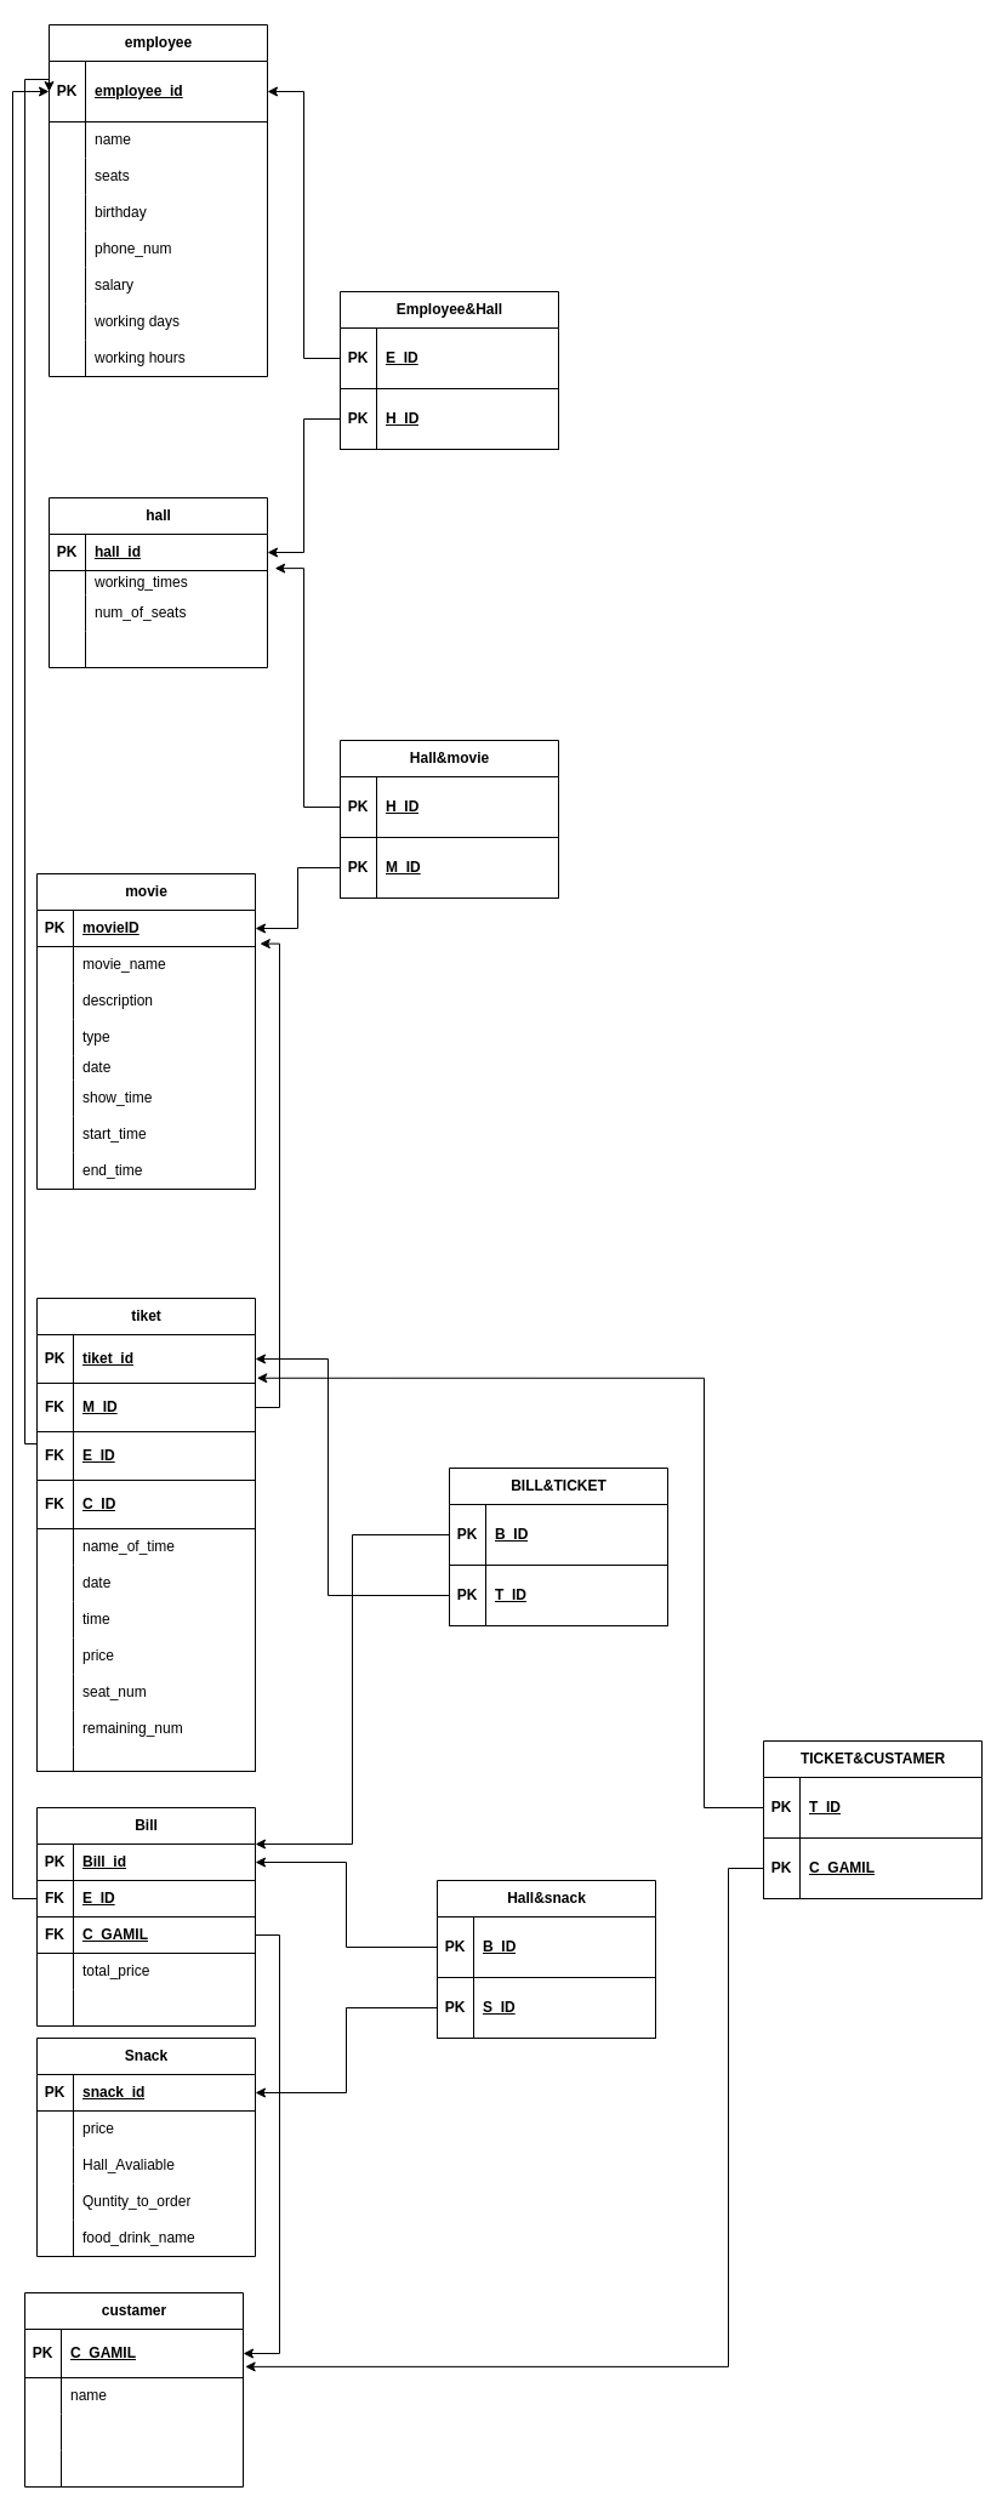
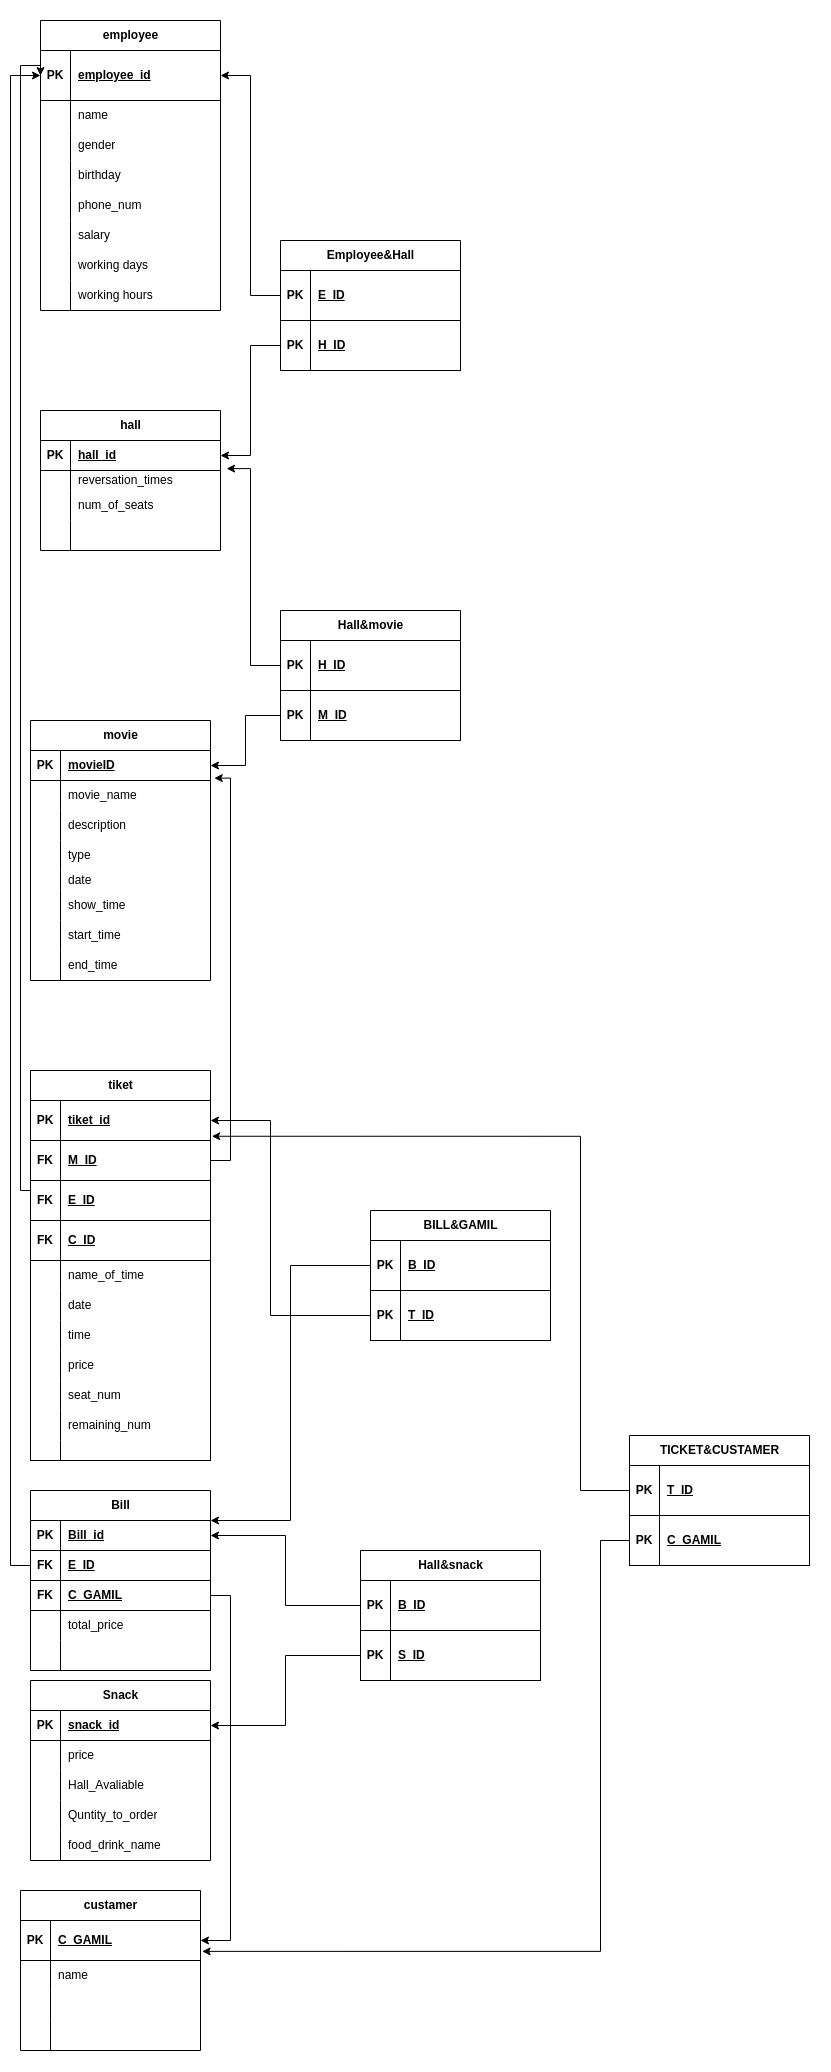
- <mxCell id="49" value="seats" style="shape=partialRectangle;connectable=0;fillColor=none;top=0;left=0;bottom=0;right=0;align=left;spacingLeft=6;overflow=hidden;whiteSpace=wrap;html=1;" parent="47" vertex="1"><mxGeometry x="30" width="150" height="30" as="geometry"><mxRectangle width="150" height="30" as="alternateBounds" /></mxGeometry></mxCell>
+ <mxCell id="49" value="gender" style="shape=partialRectangle;connectable=0;fillColor=none;top=0;left=0;bottom=0;right=0;align=left;spacingLeft=6;overflow=hidden;whiteSpace=wrap;html=1;" parent="47" vertex="1"><mxGeometry x="30" width="150" height="30" as="geometry"><mxRectangle width="150" height="30" as="alternateBounds" /></mxGeometry></mxCell>
- <mxCell id="33" value="working_times" style="shape=partialRectangle;connectable=0;fillColor=none;top=0;left=0;bottom=0;right=0;align=left;spacingLeft=6;overflow=hidden;whiteSpace=wrap;html=1;" parent="31" vertex="1"><mxGeometry x="30" width="150" height="20" as="geometry"><mxRectangle width="150" height="20" as="alternateBounds" /></mxGeometry></mxCell>
+ <mxCell id="33" value="reversation_times" style="shape=partialRectangle;connectable=0;fillColor=none;top=0;left=0;bottom=0;right=0;align=left;spacingLeft=6;overflow=hidden;whiteSpace=wrap;html=1;" parent="31" vertex="1"><mxGeometry x="30" width="150" height="20" as="geometry"><mxRectangle width="150" height="20" as="alternateBounds" /></mxGeometry></mxCell>
- <mxCell id="175" value="BILL&amp;amp;TICKET" style="shape=table;startSize=30;container=1;collapsible=1;childLayout=tableLayout;fixedRows=1;rowLines=0;fontStyle=1;align=center;resizeLast=1;html=1;" vertex="1" parent="1"><mxGeometry x="370" y="1210" width="180" height="130" as="geometry" /></mxCell>
+ <mxCell id="175" value="BILL&amp;amp;GAMIL" style="shape=table;startSize=30;container=1;collapsible=1;childLayout=tableLayout;fixedRows=1;rowLines=0;fontStyle=1;align=center;resizeLast=1;html=1;" vertex="1" parent="1"><mxGeometry x="370" y="1210" width="180" height="130" as="geometry" /></mxCell>
